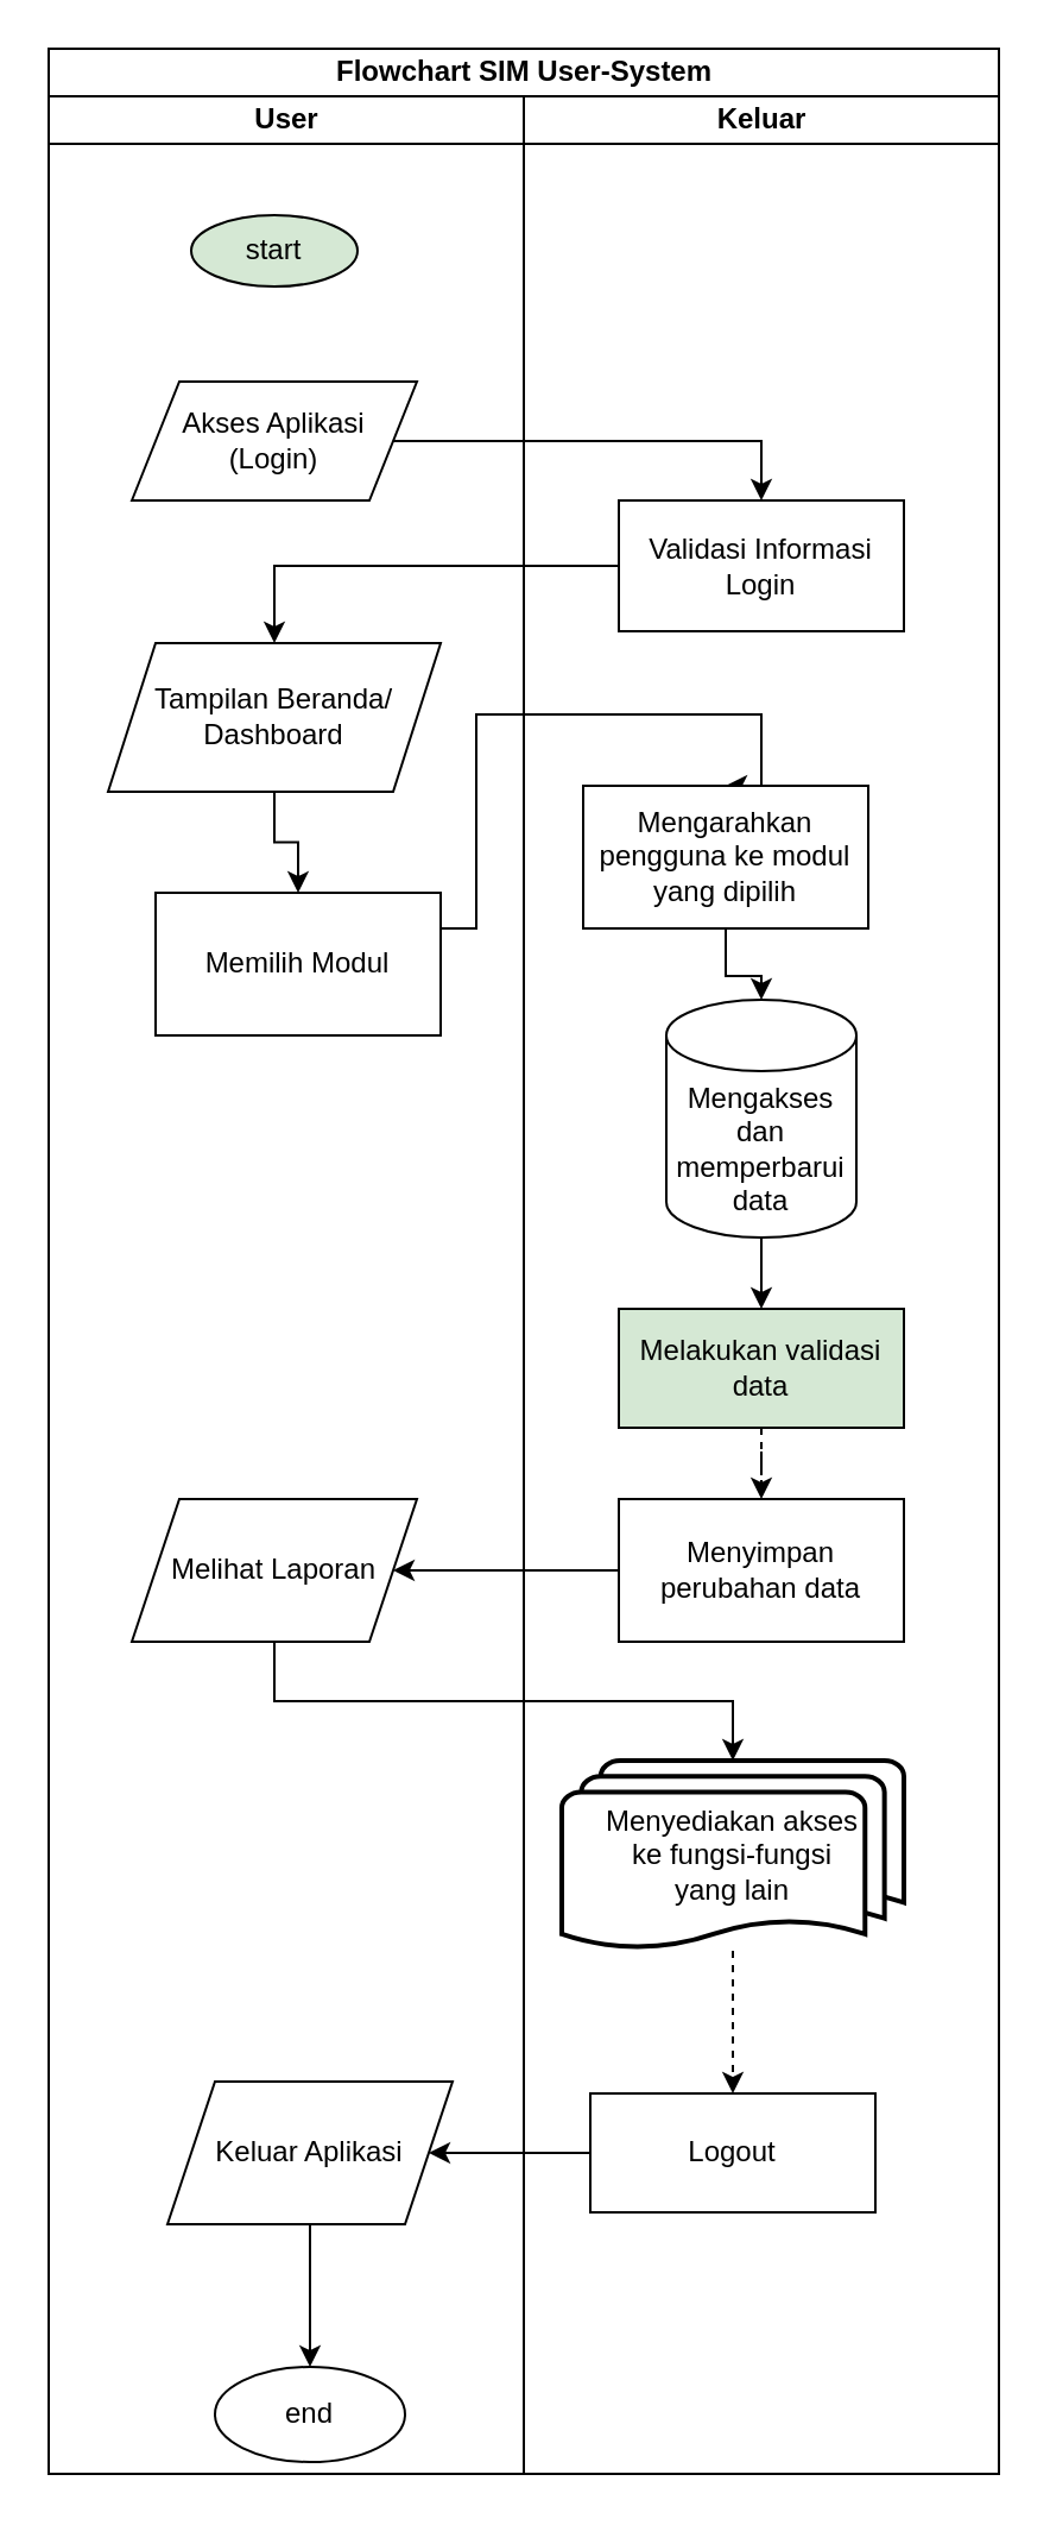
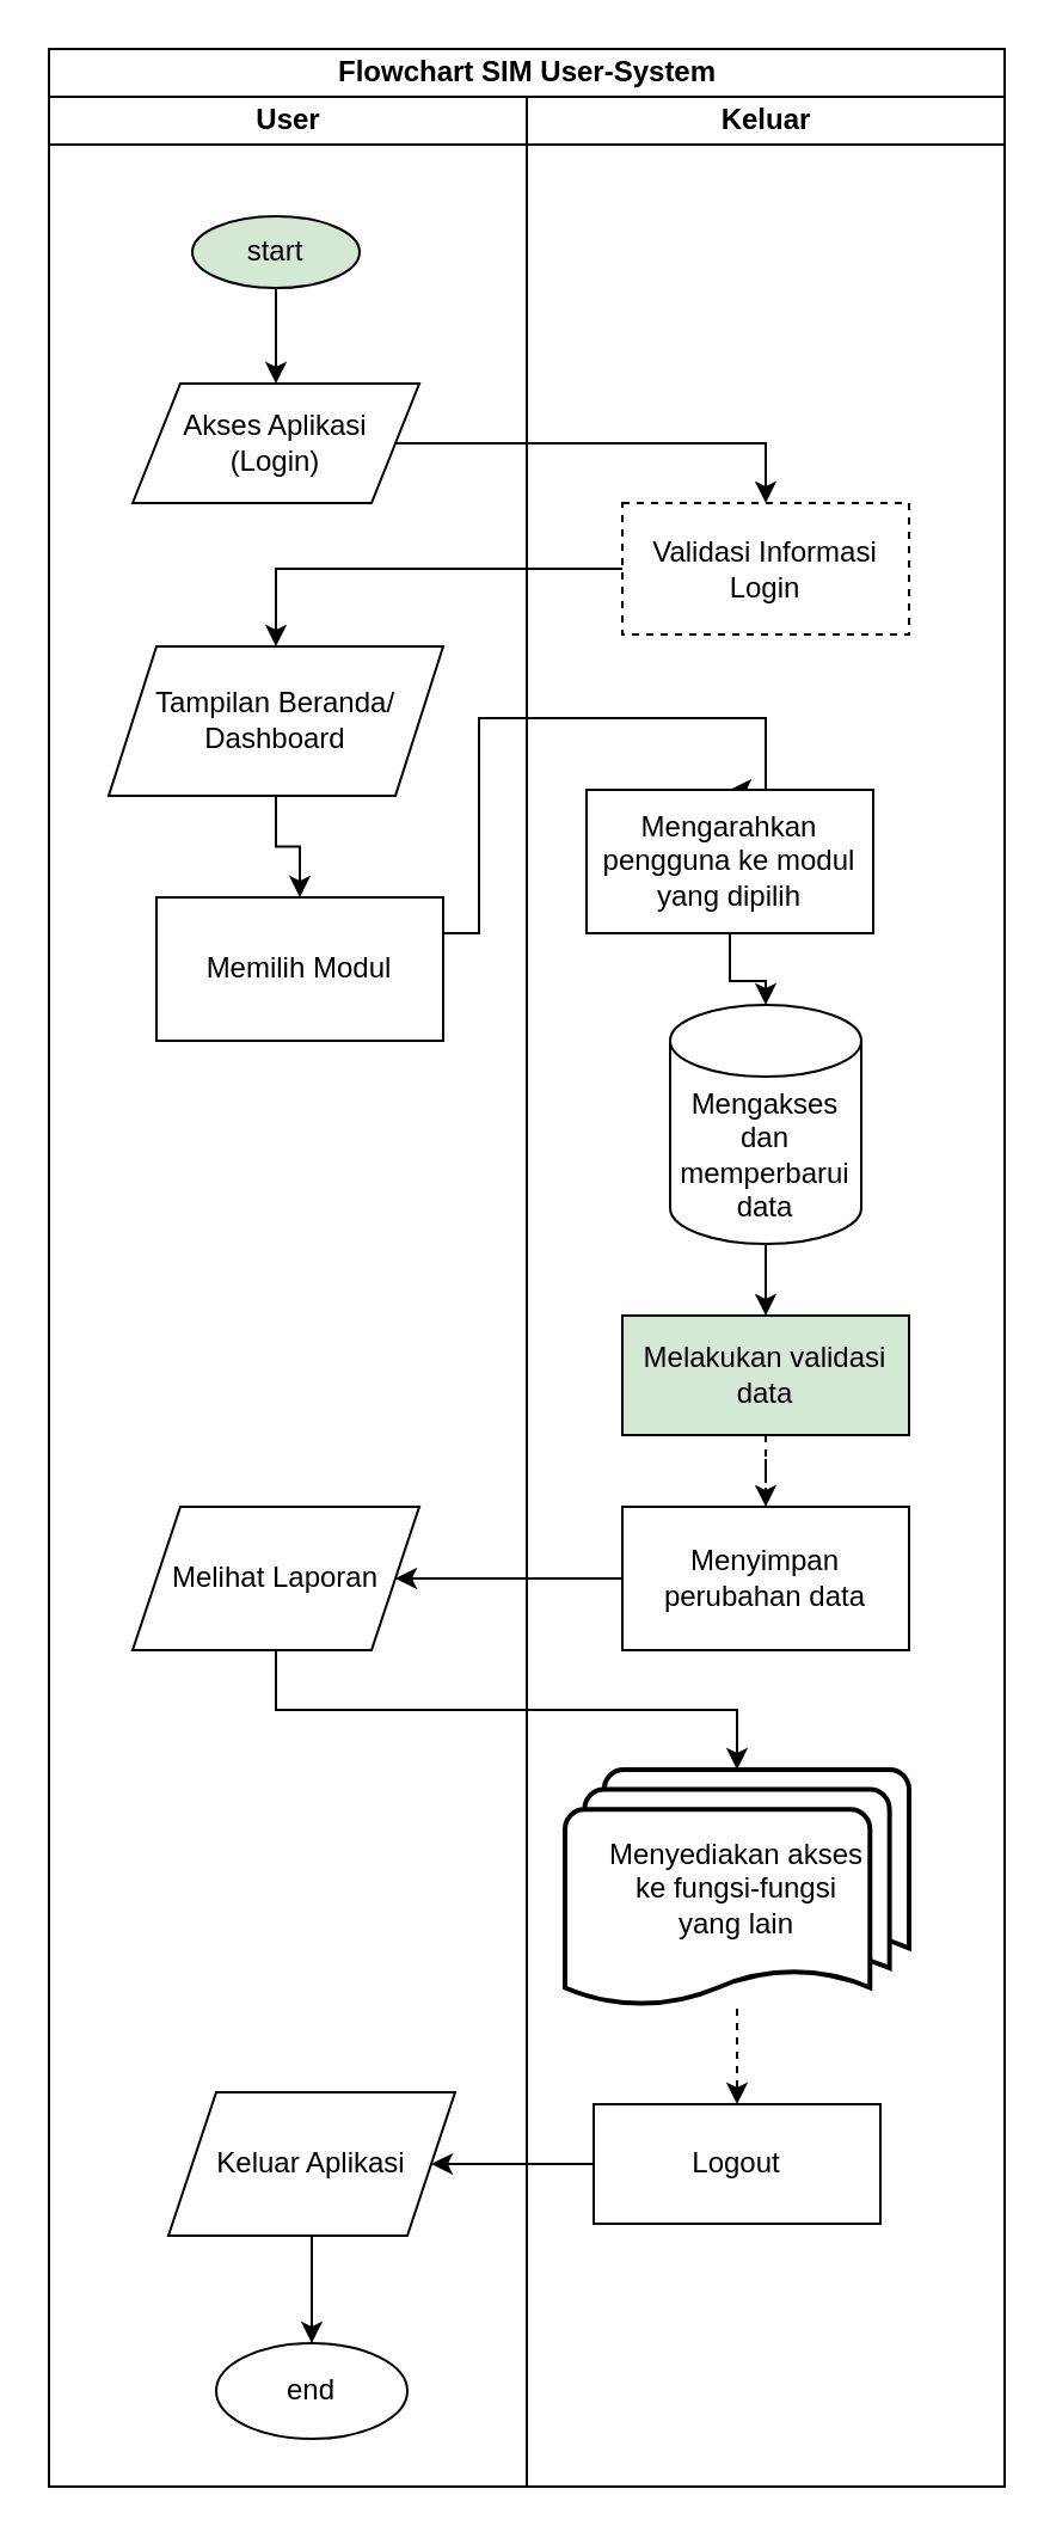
+ <mxCell id="6" style="edgeStyle=orthogonalEdgeStyle;rounded=0;orthogonalLoop=1;jettySize=auto;html=1;" edge="1" parent="3" source="4" target="5"><mxGeometry relative="1" as="geometry"><mxPoint x="95" y="120" as="targetPoint" /></mxGeometry></mxCell>
- <mxCell id="18" value="Validasi Informasi Login" style="rounded=0;whiteSpace=wrap;html=1;" vertex="1" parent="17"><mxGeometry x="40" y="170" width="120" height="55" as="geometry" /></mxCell>
+ <mxCell id="18" value="Validasi Informasi Login" style="rounded=0;whiteSpace=wrap;html=1;dashed=1;" vertex="1" parent="17"><mxGeometry x="40" y="170" width="120" height="55" as="geometry" /></mxCell>
- <mxCell id="26" value="Menyediakan akses &lt;br&gt;ke fungsi-fungsi&lt;br&gt;yang lain" style="strokeWidth=2;html=1;shape=mxgraph.flowchart.multi-document;whiteSpace=wrap;" vertex="1" parent="17"><mxGeometry x="16" y="700" width="144" height="80" as="geometry" /></mxCell>
+ <mxCell id="26" value="Menyediakan akses &lt;br&gt;ke fungsi-fungsi&lt;br&gt;yang lain" style="strokeWidth=2;html=1;shape=mxgraph.flowchart.multi-document;whiteSpace=wrap;" vertex="1" parent="17"><mxGeometry x="16" y="700" width="144" height="100" as="geometry" /></mxCell>
- <mxCell id="11" value="end" style="ellipse;whiteSpace=wrap;html=1;" vertex="1" parent="3"><mxGeometry x="70" y="955" width="80" height="40" as="geometry" /></mxCell>
+ <mxCell id="11" value="end" style="ellipse;whiteSpace=wrap;html=1;" vertex="1" parent="3"><mxGeometry x="70" y="940" width="80" height="40" as="geometry" /></mxCell>
